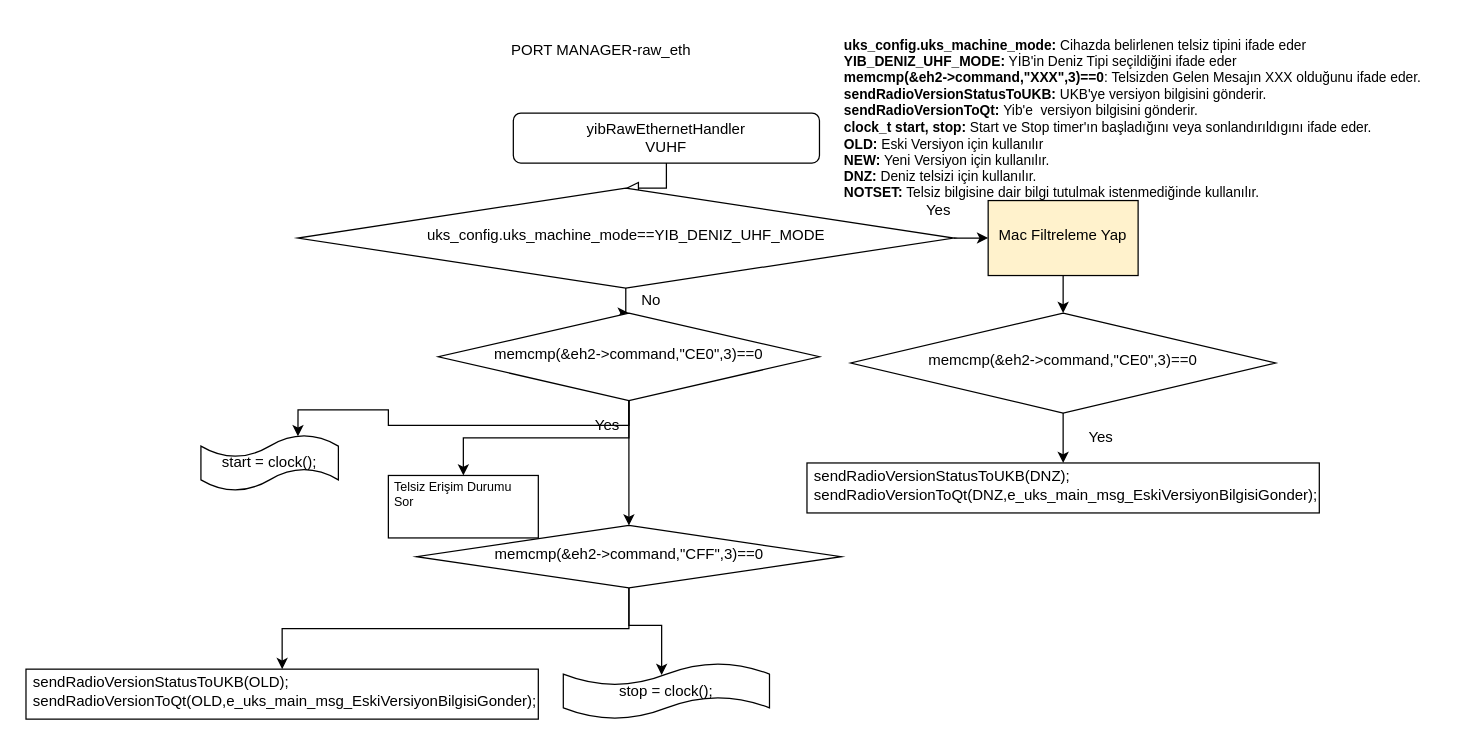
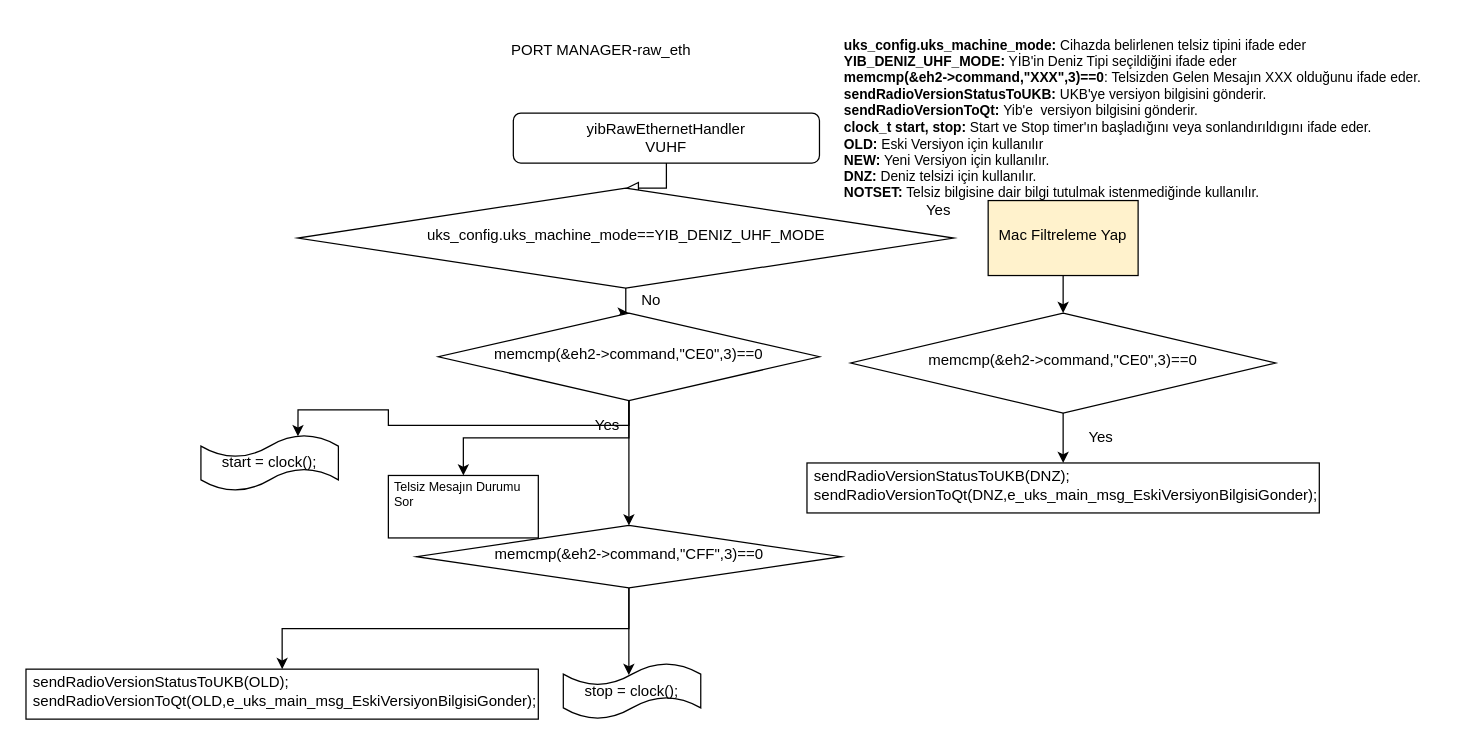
- <mxCell id="4" value="" style="edgeStyle=orthogonalEdgeStyle;rounded=0;orthogonalLoop=1;jettySize=auto;html=1;" edge="1" parent="1" source="6" target="10"><mxGeometry relative="1" as="geometry" /></mxCell>
- <mxCell id="21" value="&lt;div style=&quot;font-size: 10px&quot; align=&quot;left&quot;&gt;Telsiz Erişim Durumu Sor&lt;/div&gt;&lt;div&gt;&lt;br&gt;&lt;/div&gt;" style="whiteSpace=wrap;html=1;shadow=0;strokeWidth=1;spacing=6;spacingTop=-4;" vertex="1" parent="1"><mxGeometry x="310" y="380" width="120" height="50" as="geometry" /></mxCell>
+ <mxCell id="21" value="&lt;div style=&quot;font-size: 10px&quot; align=&quot;left&quot;&gt;Telsiz Mesajın Durumu Sor&lt;/div&gt;&lt;div&gt;&lt;br&gt;&lt;/div&gt;" style="whiteSpace=wrap;html=1;shadow=0;strokeWidth=1;spacing=6;spacingTop=-4;" vertex="1" parent="1"><mxGeometry x="310" y="380" width="120" height="50" as="geometry" /></mxCell>
- <mxCell id="28" value="stop = clock();" style="shape=tape;whiteSpace=wrap;html=1;" vertex="1" parent="1"><mxGeometry x="450" y="530" width="165" height="45" as="geometry" /></mxCell>
+ <mxCell id="28" value="stop = clock();" style="shape=tape;whiteSpace=wrap;html=1;" vertex="1" parent="1"><mxGeometry x="450" y="530" width="110" height="45" as="geometry" /></mxCell>
